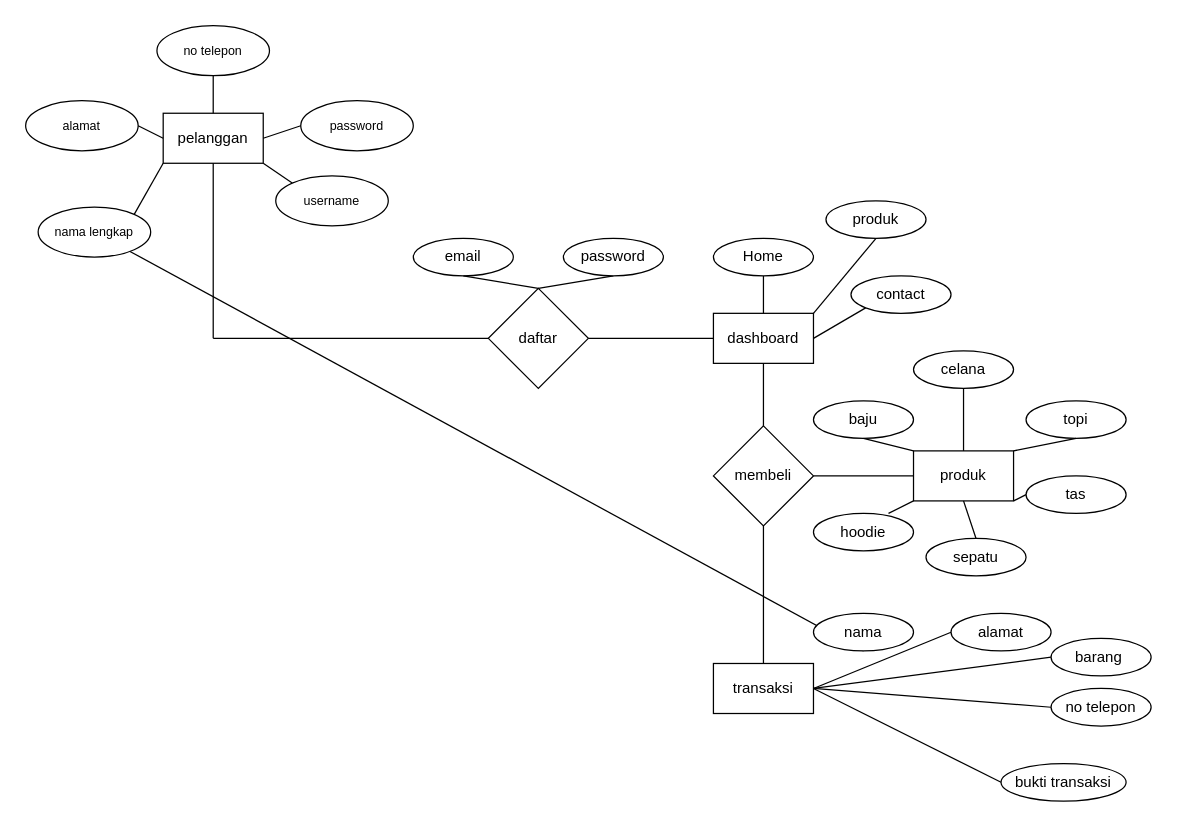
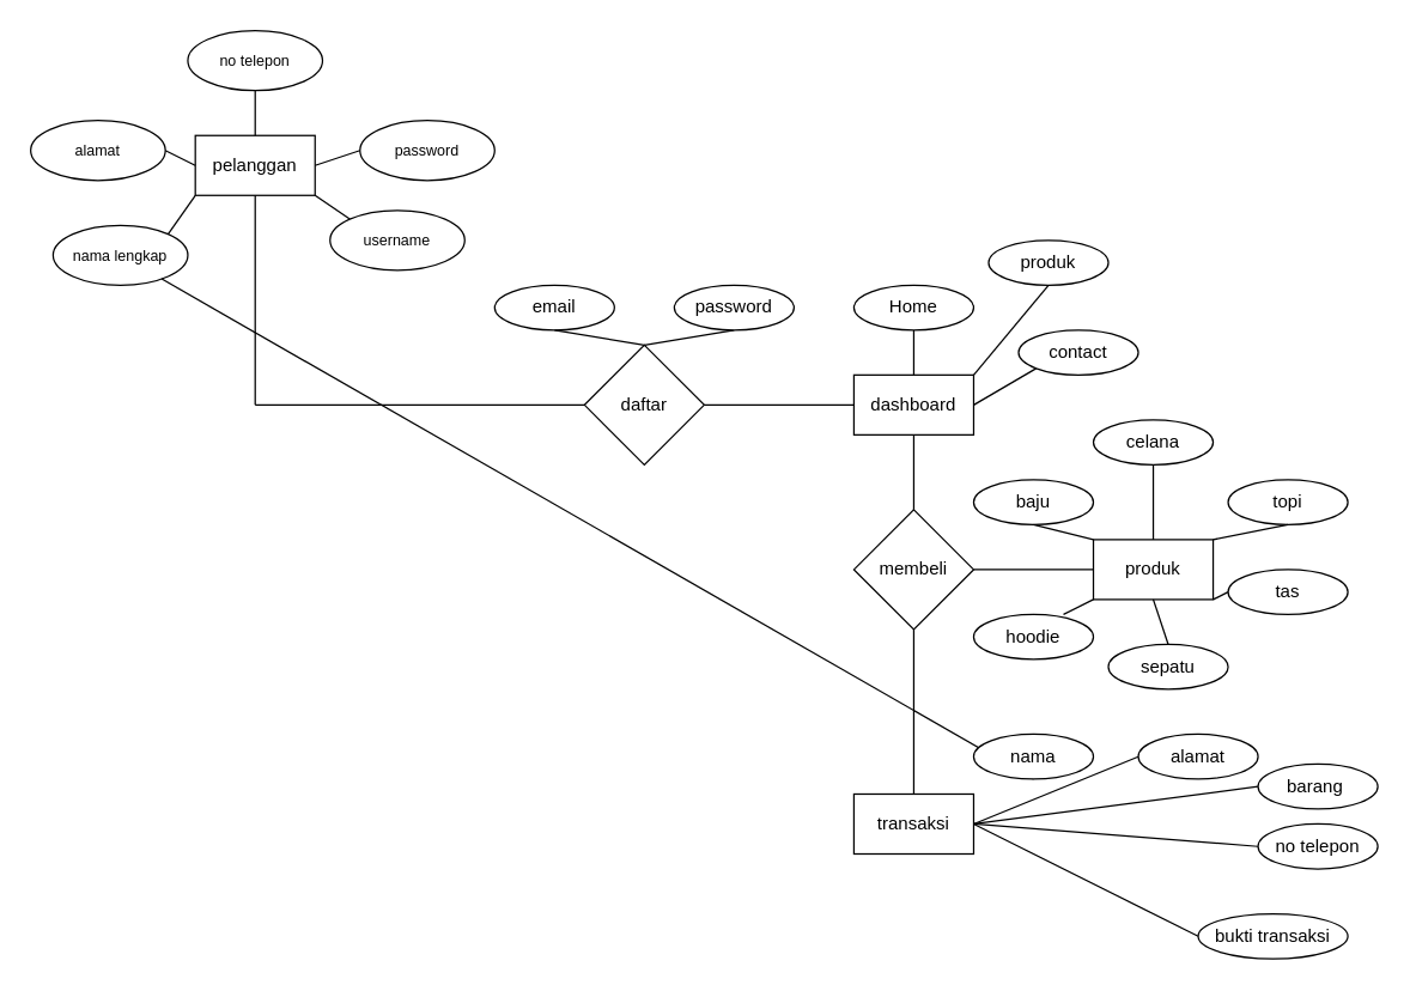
- <mxCell id="3" value="&lt;font style=&quot;font-size: 10px;&quot;&gt;nama lengkap&lt;/font&gt;" style="ellipse;whiteSpace=wrap;html=1;" vertex="1" parent="1"><mxGeometry x="30" y="165" width="90" height="40" as="geometry" /></mxCell>
+ <mxCell id="3" value="&lt;font style=&quot;font-size: 10px;&quot;&gt;nama lengkap&lt;/font&gt;" style="ellipse;whiteSpace=wrap;html=1;" vertex="1" parent="1"><mxGeometry x="35" y="150" width="90" height="40" as="geometry" /></mxCell>
